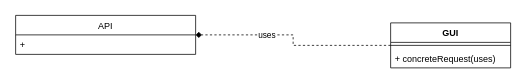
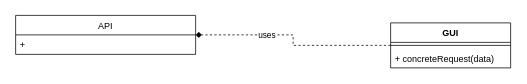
- <mxCell id="8" value="+ concreteRequest(uses)" style="text;strokeColor=none;fillColor=none;align=left;verticalAlign=top;spacingLeft=4;spacingRight=4;overflow=hidden;rotatable=0;points=[[0,0.5],[1,0.5]];portConstraint=eastwest;" parent="6" vertex="1"><mxGeometry y="34" width="160" height="26" as="geometry" /></mxCell>
+ <mxCell id="8" value="+ concreteRequest(data)" style="text;strokeColor=none;fillColor=none;align=left;verticalAlign=top;spacingLeft=4;spacingRight=4;overflow=hidden;rotatable=0;points=[[0,0.5],[1,0.5]];portConstraint=eastwest;" parent="6" vertex="1"><mxGeometry y="34" width="160" height="26" as="geometry" /></mxCell>
